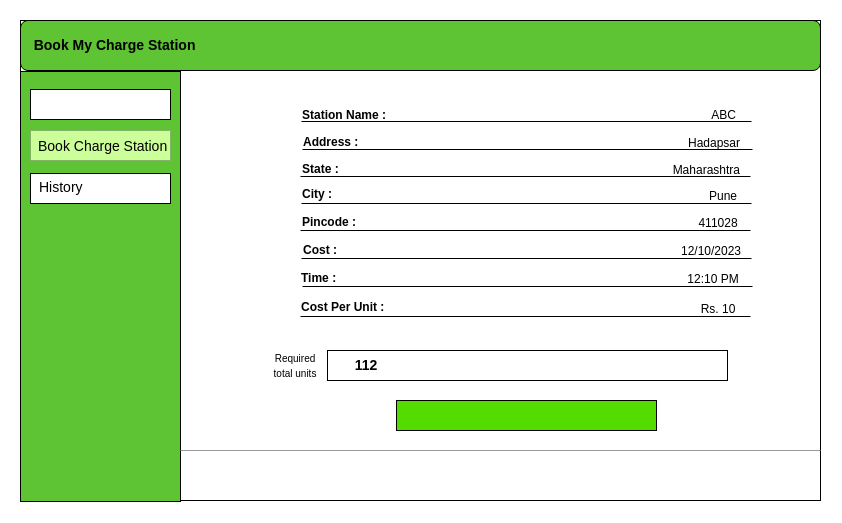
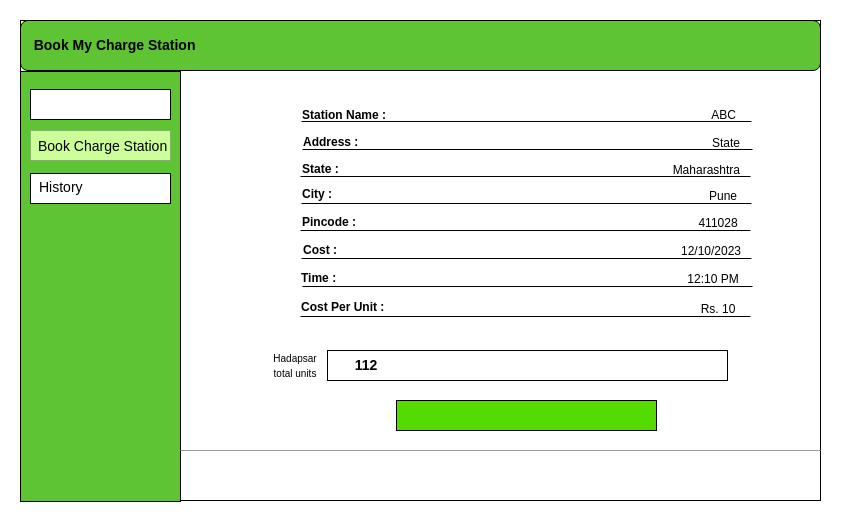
- <mxCell id="31" value="&lt;div align=&quot;right&quot;&gt;Hadapsar&lt;/div&gt;" style="text;html=1;strokeColor=none;fillColor=none;align=right;verticalAlign=middle;whiteSpace=wrap;rounded=0;" vertex="1" parent="1"><mxGeometry x="682" y="128" width="60" height="30" as="geometry" /></mxCell>
+ <mxCell id="31" value="&lt;div align=&quot;right&quot;&gt;State&lt;/div&gt;" style="text;html=1;strokeColor=none;fillColor=none;align=right;verticalAlign=middle;whiteSpace=wrap;rounded=0;" vertex="1" parent="1"><mxGeometry x="682" y="128" width="60" height="30" as="geometry" /></mxCell>
- <mxCell id="19" value="&lt;font style=&quot;font-size: 10px;&quot;&gt;Required total units&lt;/font&gt;" style="text;html=1;strokeColor=none;fillColor=none;align=center;verticalAlign=middle;whiteSpace=wrap;rounded=0;" vertex="1" parent="1"><mxGeometry x="265" y="350" width="60" height="30" as="geometry" /></mxCell>
+ <mxCell id="19" value="&lt;font style=&quot;font-size: 10px;&quot;&gt;Hadapsar total units&lt;/font&gt;" style="text;html=1;strokeColor=none;fillColor=none;align=center;verticalAlign=middle;whiteSpace=wrap;rounded=0;" vertex="1" parent="1"><mxGeometry x="265" y="350" width="60" height="30" as="geometry" /></mxCell>
